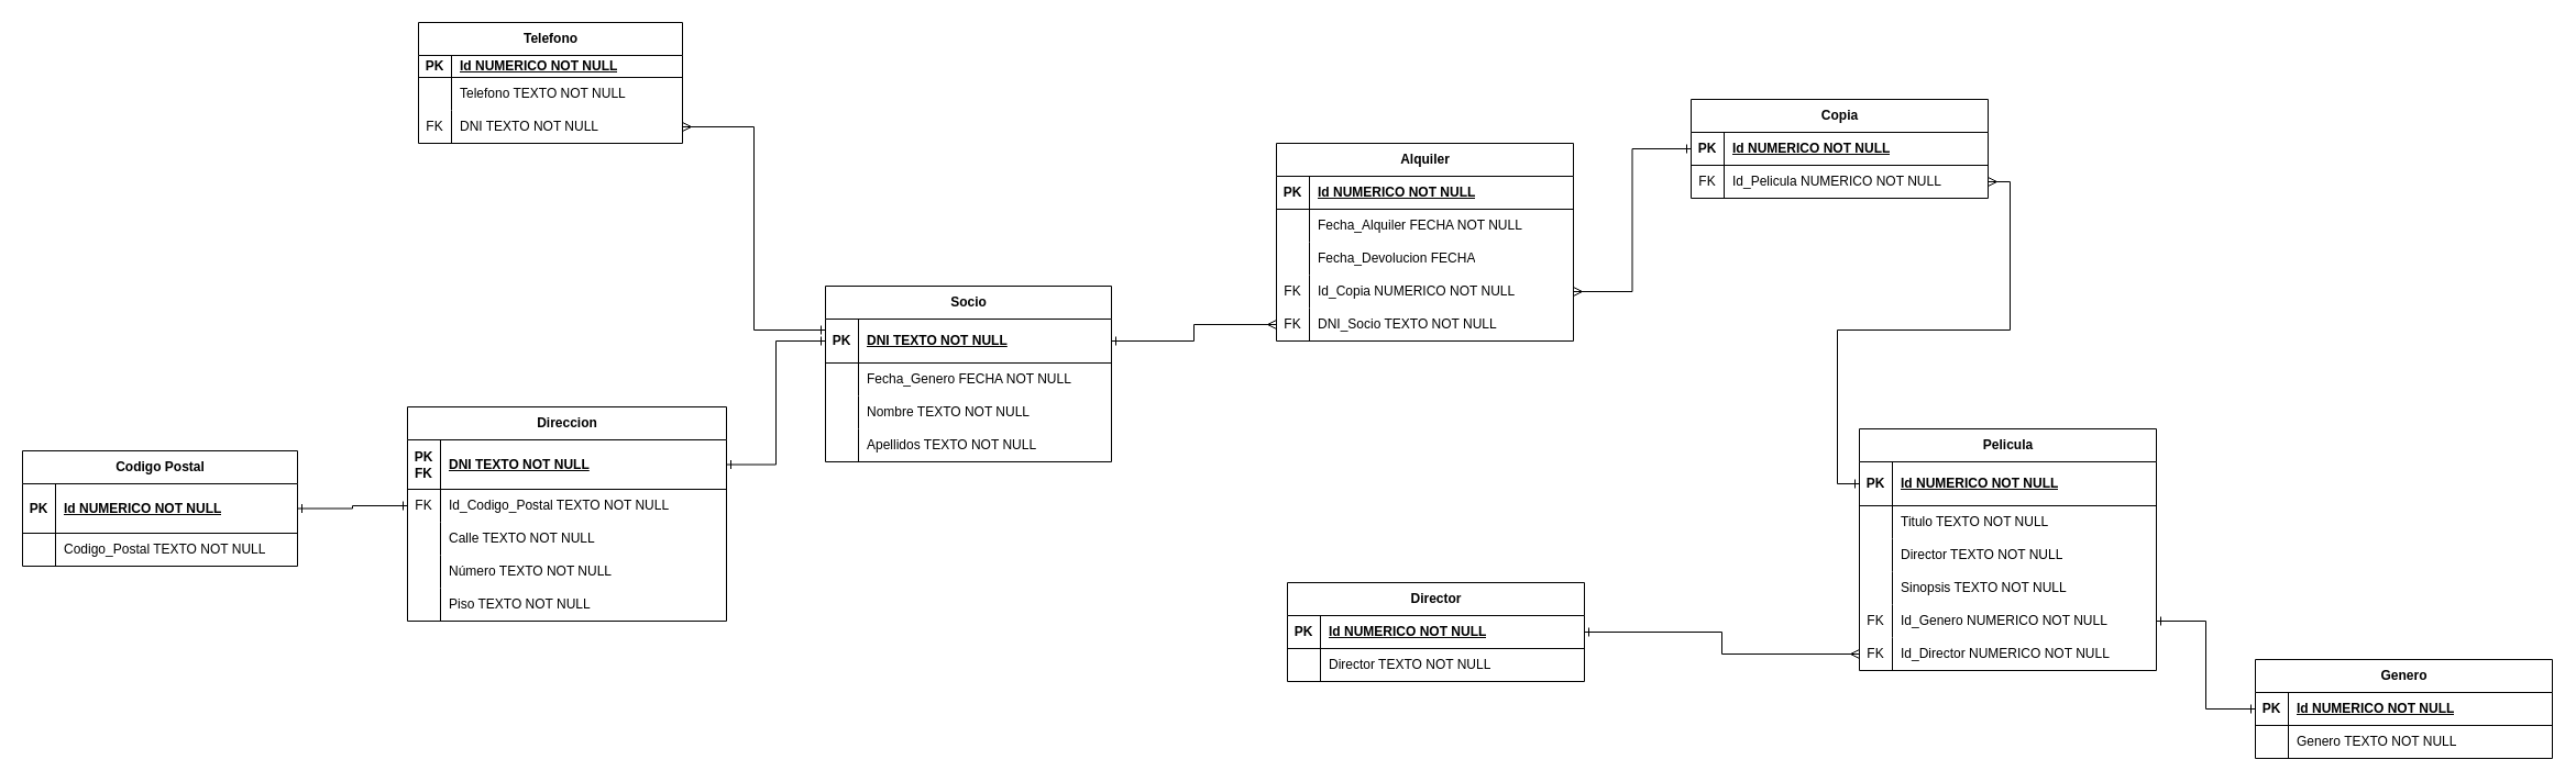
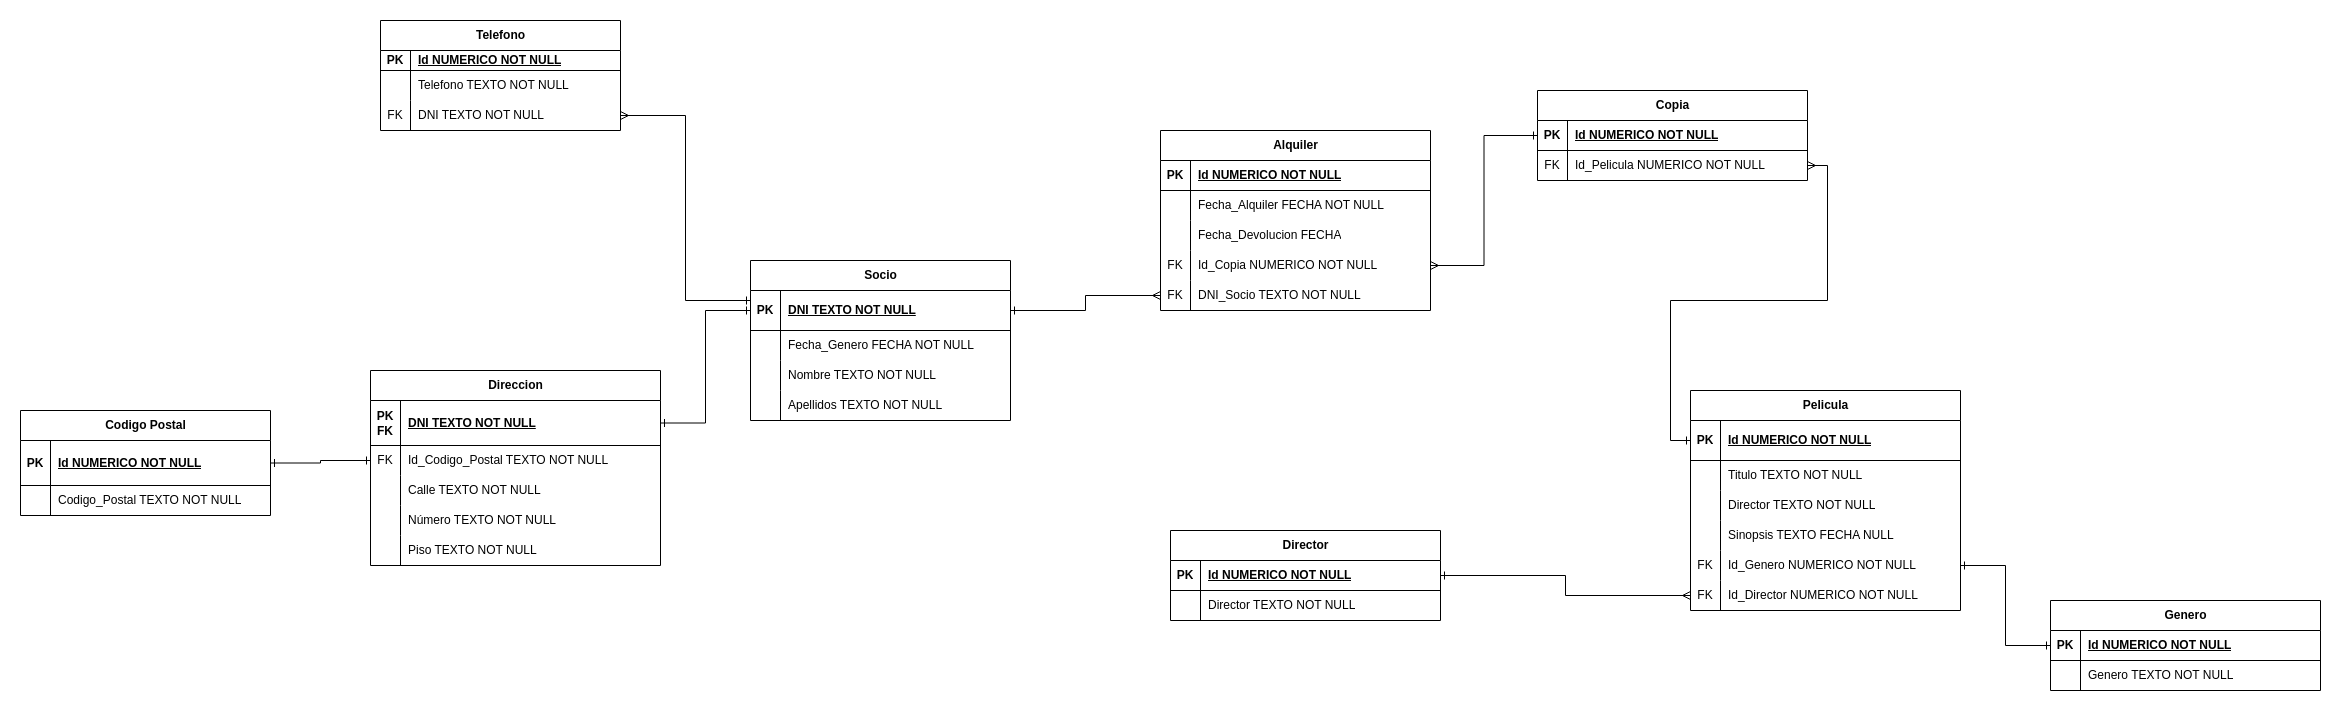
- <mxCell id="14" value="Sinopsis TEXTO NOT NULL" style="shape=partialRectangle;connectable=0;fillColor=none;top=0;left=0;bottom=0;right=0;align=left;spacingLeft=6;overflow=hidden;whiteSpace=wrap;html=1;" vertex="1" parent="12"><mxGeometry x="30" width="240" height="30" as="geometry"><mxRectangle width="240" height="30" as="alternateBounds" /></mxGeometry></mxCell>
+ <mxCell id="14" value="Sinopsis TEXTO FECHA NULL" style="shape=partialRectangle;connectable=0;fillColor=none;top=0;left=0;bottom=0;right=0;align=left;spacingLeft=6;overflow=hidden;whiteSpace=wrap;html=1;" vertex="1" parent="12"><mxGeometry x="30" width="240" height="30" as="geometry"><mxRectangle width="240" height="30" as="alternateBounds" /></mxGeometry></mxCell>
